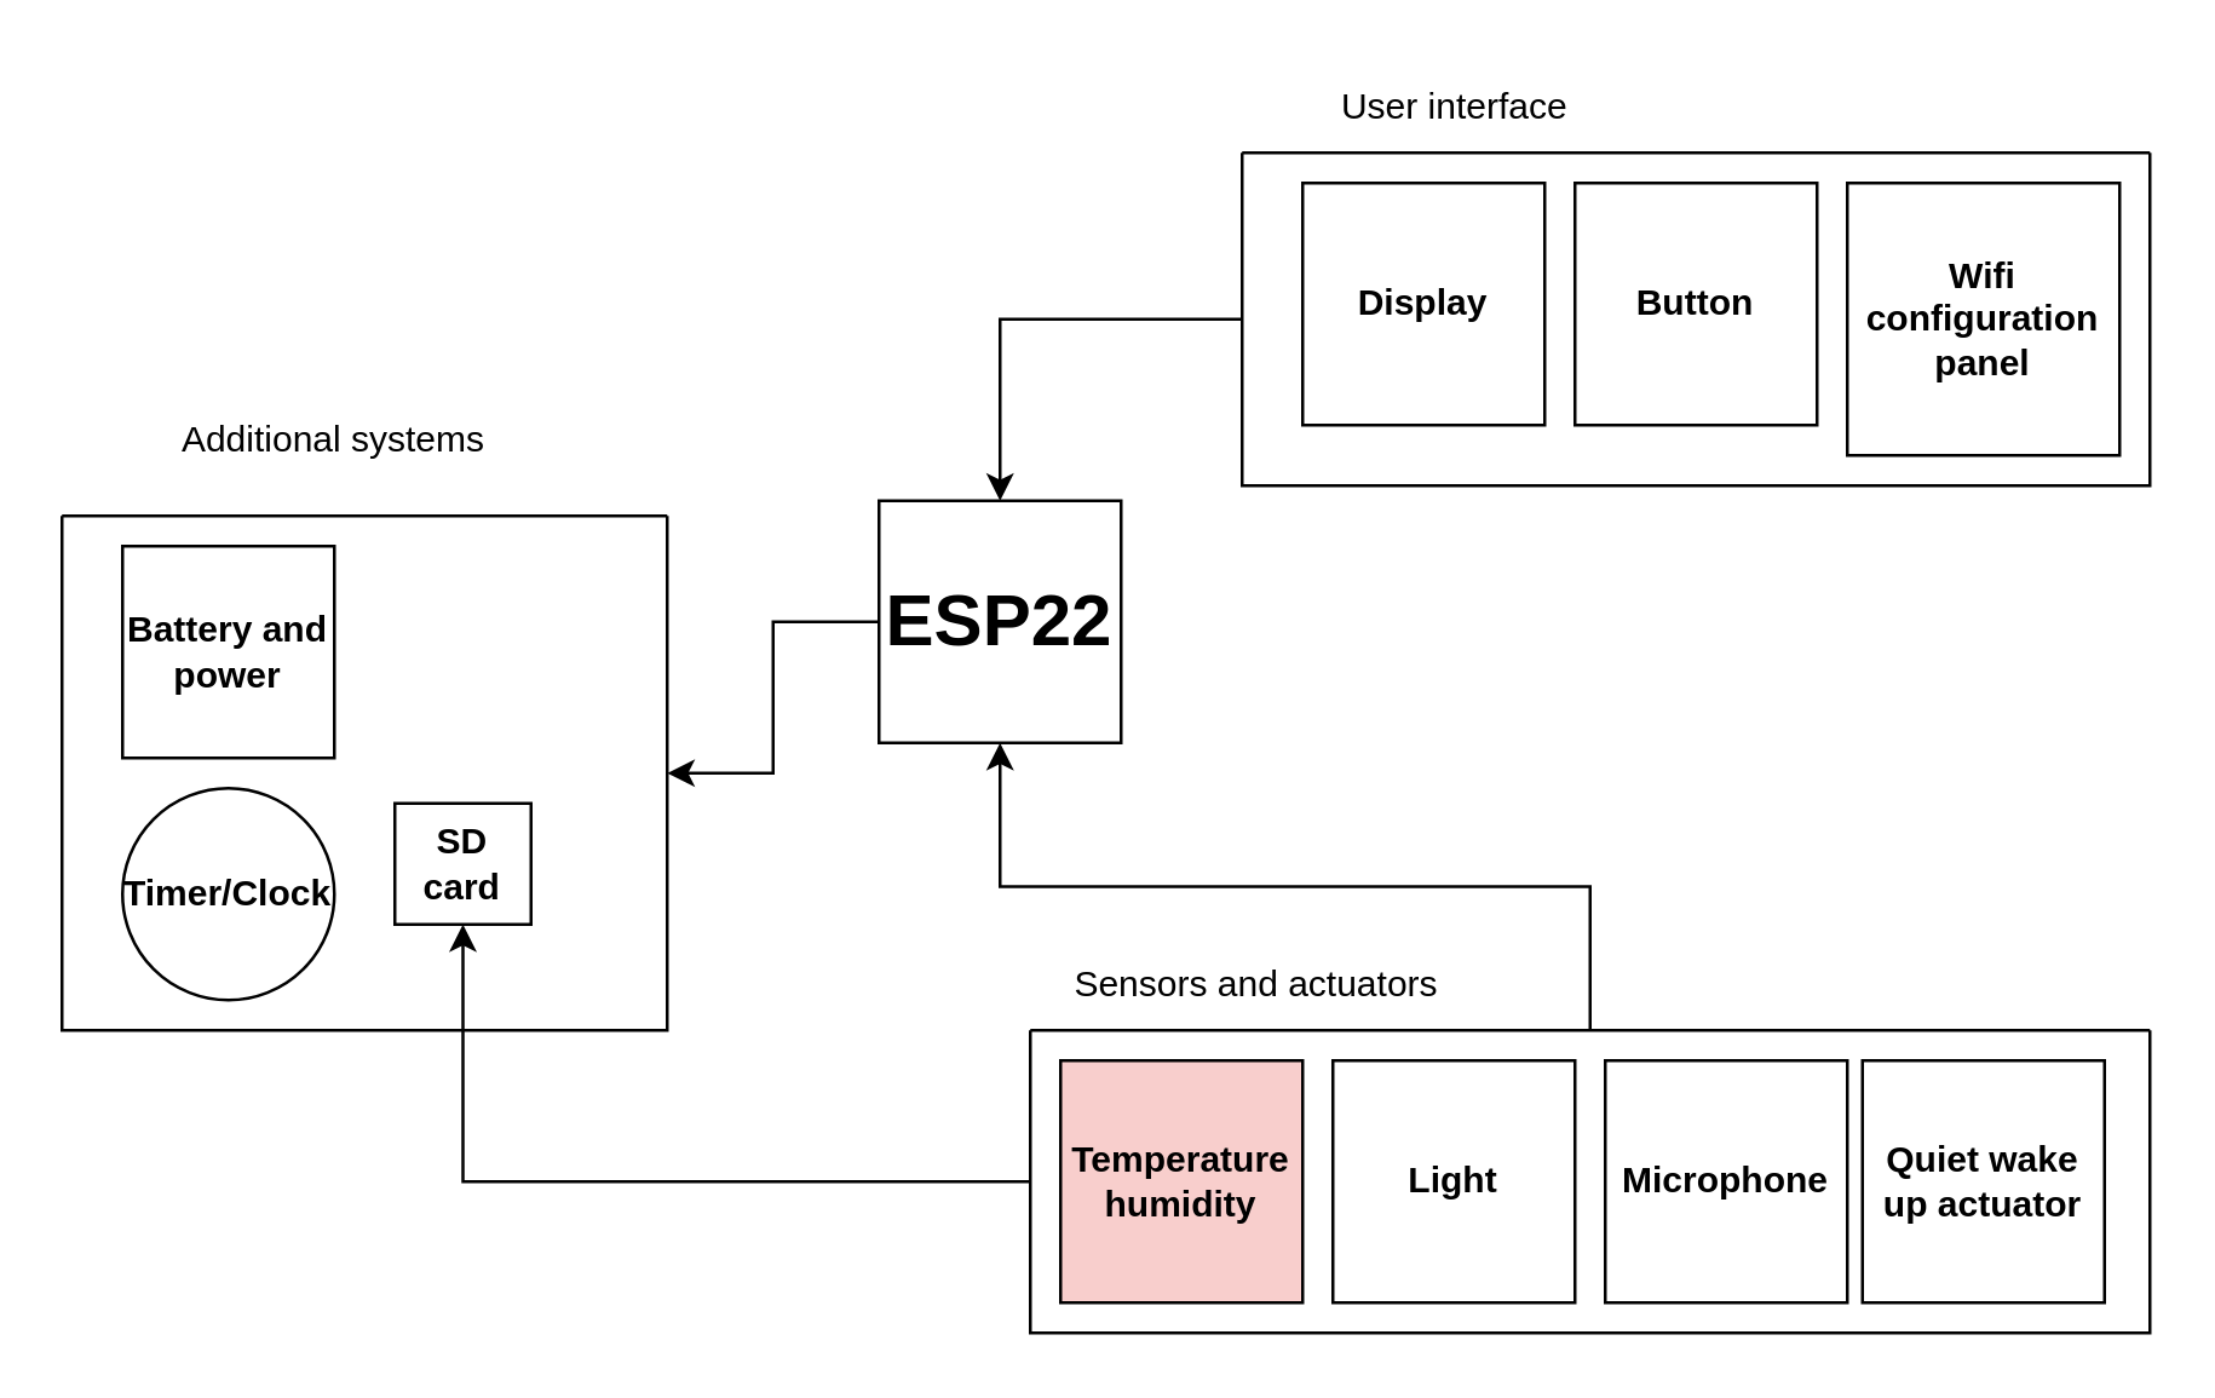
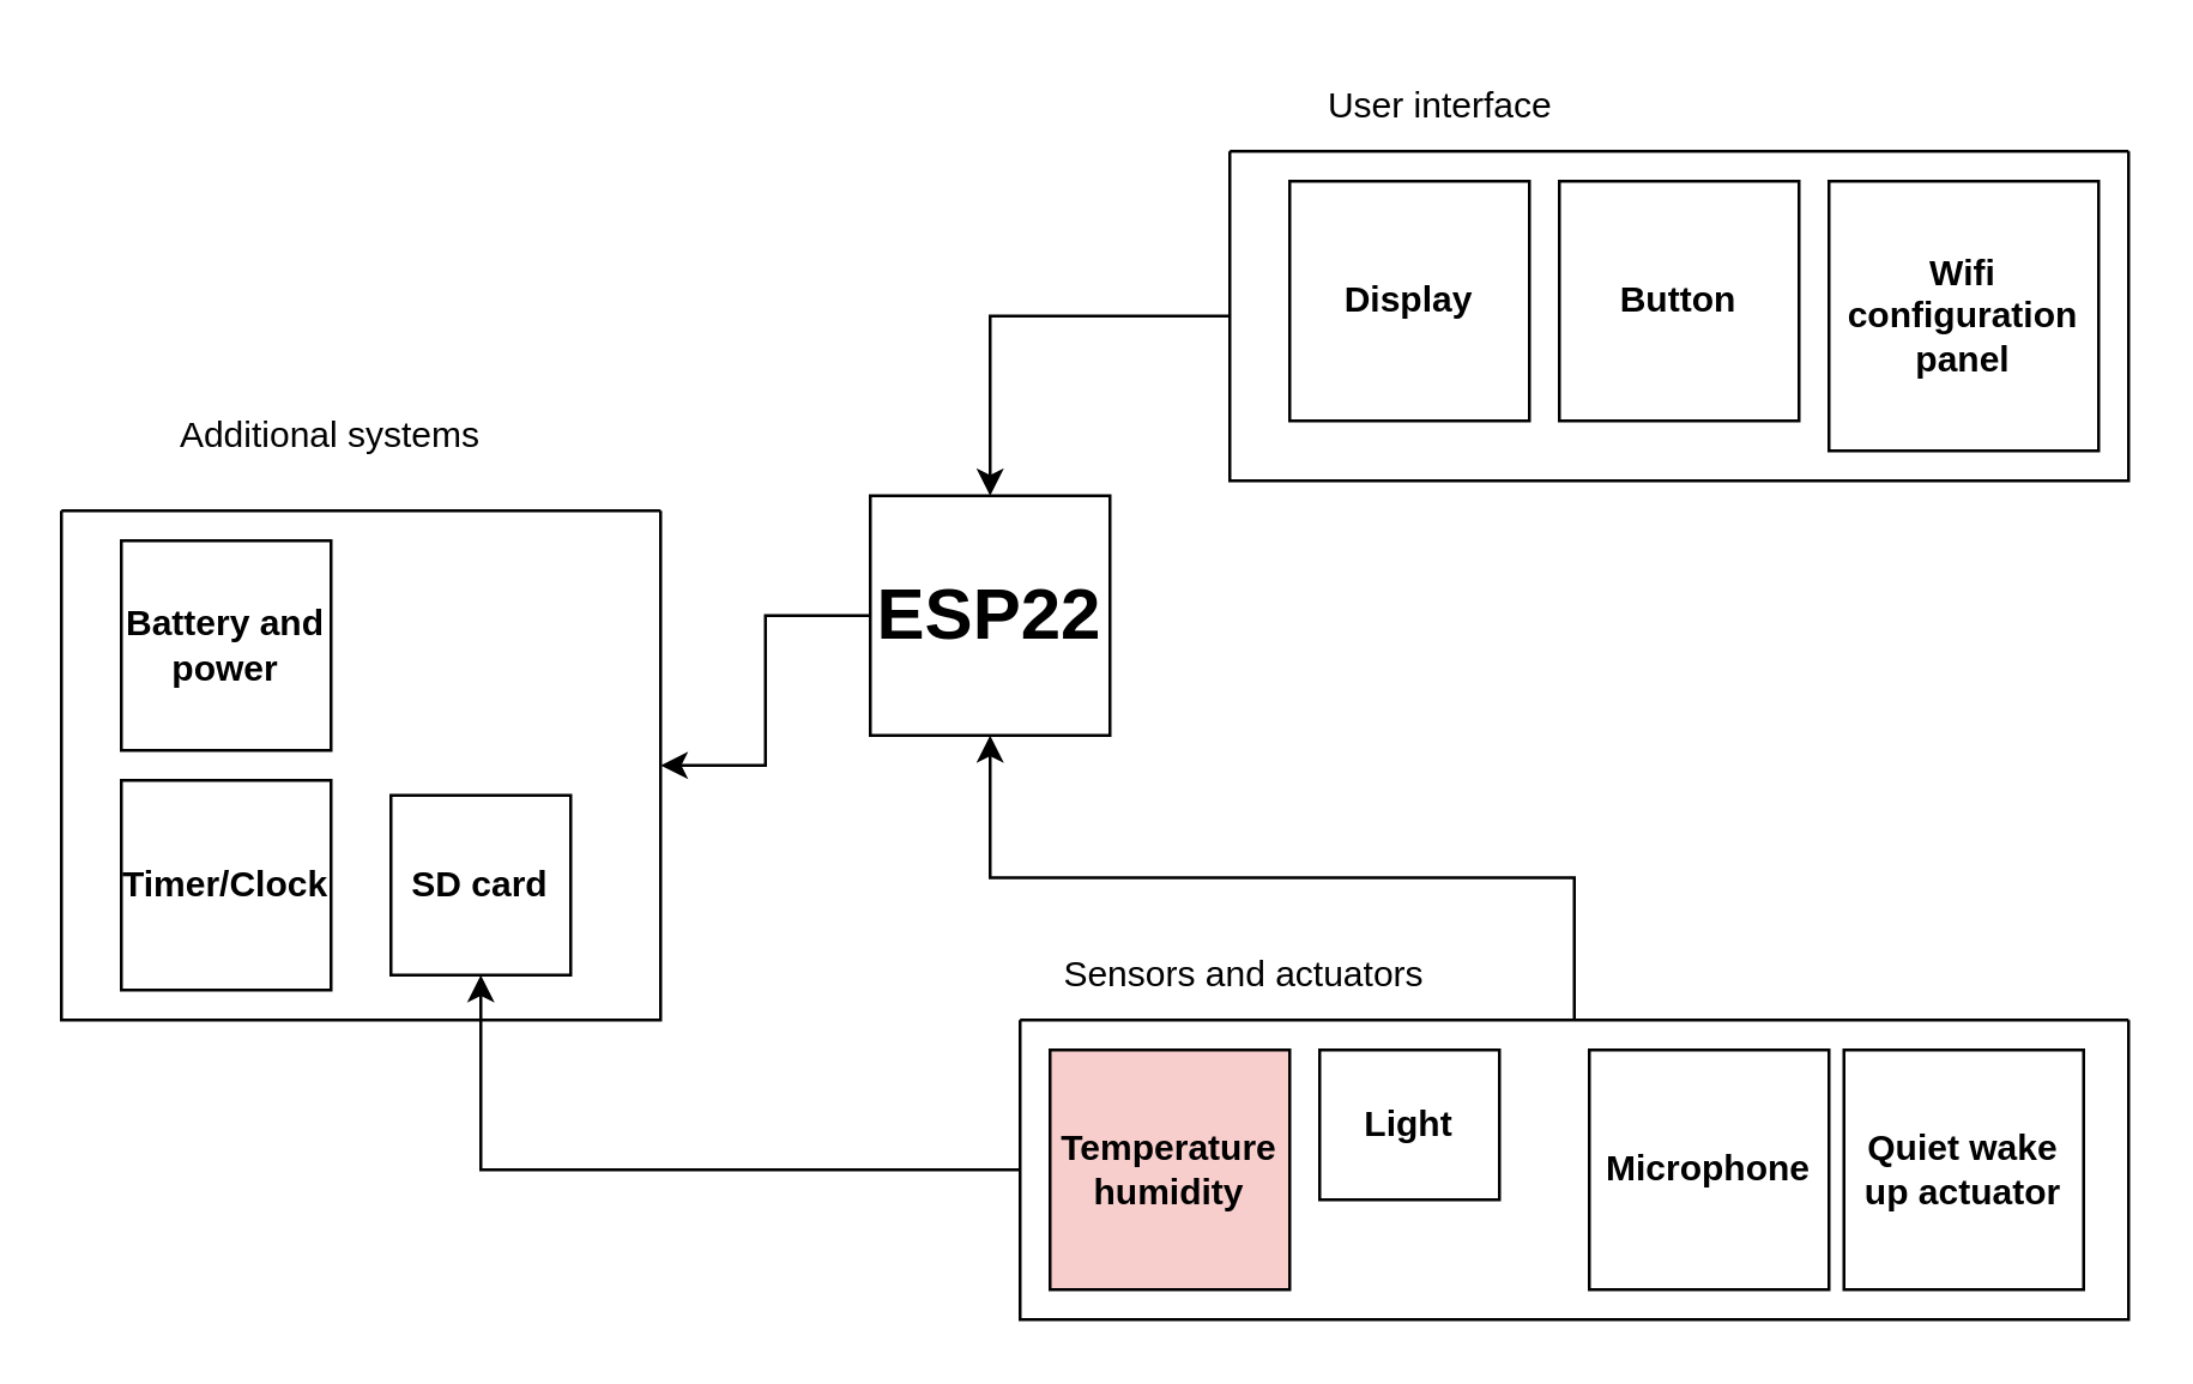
- <mxCell id="13" value="SD card" style="whiteSpace=wrap;html=1;aspect=fixed;align=center;fontStyle=1" vertex="1" parent="11"><mxGeometry x="110" y="95" width="45" height="40" as="geometry" /></mxCell>
+ <mxCell id="13" value="SD card" style="whiteSpace=wrap;html=1;aspect=fixed;align=center;fontStyle=1" vertex="1" parent="11"><mxGeometry x="110" y="95" width="60" height="60" as="geometry" /></mxCell>
- <mxCell id="14" value="&lt;div&gt;Timer/Clock&lt;/div&gt;" style="ellipse;whiteSpace=wrap;html=1;aspect=fixed;align=center;fontStyle=1;" vertex="1" parent="11"><mxGeometry x="20" y="90" width="70" height="70" as="geometry" /></mxCell>
+ <mxCell id="14" value="&lt;div&gt;Timer/Clock&lt;/div&gt;" style="whiteSpace=wrap;html=1;aspect=fixed;align=center;fontStyle=1" vertex="1" parent="11"><mxGeometry x="20" y="90" width="70" height="70" as="geometry" /></mxCell>
- <mxCell id="7" value="Light" style="whiteSpace=wrap;html=1;aspect=fixed;align=center;fontStyle=1" vertex="1" parent="5"><mxGeometry x="100" y="10" width="80" height="80" as="geometry" /></mxCell>
+ <mxCell id="7" value="Light" style="whiteSpace=wrap;html=1;aspect=fixed;align=center;fontStyle=1" vertex="1" parent="5"><mxGeometry x="100" y="10" width="60" height="50" as="geometry" /></mxCell>
